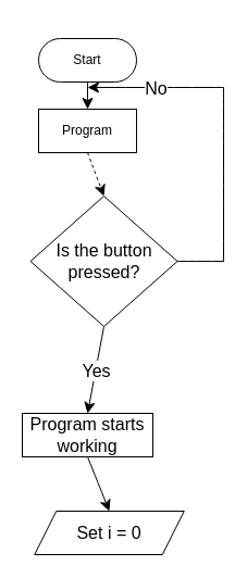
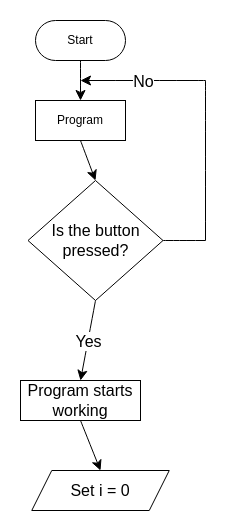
- <mxCell id="3" value="Start" style="rounded=1;whiteSpace=wrap;html=1;arcSize=50;" parent="1" vertex="1"><mxGeometry x="35" y="35" width="90" height="40" as="geometry" /></mxCell>
+ <mxCell id="3" value="Start" style="rounded=1;whiteSpace=wrap;html=1;arcSize=50;" parent="1" vertex="1"><mxGeometry x="35" y="20" width="90" height="40" as="geometry" /></mxCell>
- <mxCell id="7" value="" style="endArrow=classic;html=1;rounded=0;fontSize=12;startSize=8;endSize=8;curved=1;exitX=0.5;exitY=1;exitDx=0;exitDy=0;entryX=0.5;entryY=0;entryDx=0;entryDy=0;dashed=1;" edge="1" parent="1" source="4" target="6"><mxGeometry width="50" height="50" relative="1" as="geometry"><mxPoint x="145" y="190" as="sourcePoint" /><mxPoint x="195" y="140" as="targetPoint" /></mxGeometry></mxCell>
+ <mxCell id="7" value="" style="endArrow=classic;html=1;rounded=0;fontSize=12;startSize=8;endSize=8;curved=1;exitX=0.5;exitY=1;exitDx=0;exitDy=0;entryX=0.5;entryY=0;entryDx=0;entryDy=0;" edge="1" parent="1" source="4" target="6"><mxGeometry width="50" height="50" relative="1" as="geometry"><mxPoint x="145" y="190" as="sourcePoint" /><mxPoint x="195" y="140" as="targetPoint" /></mxGeometry></mxCell>
